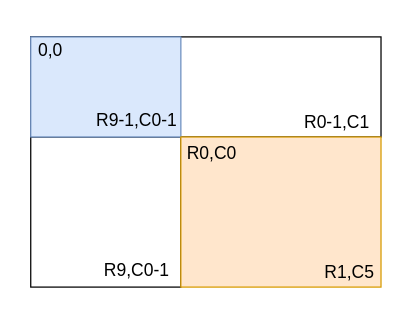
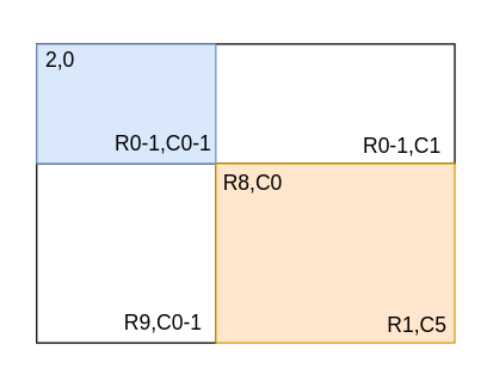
- <mxCell id="6" value="0,0" style="text;html=1;strokeColor=none;fillColor=none;align=center;verticalAlign=middle;whiteSpace=wrap;rounded=0;fontSize=14;" vertex="1" parent="1"><mxGeometry x="20" y="20" width="40" height="40" as="geometry" /></mxCell>
+ <mxCell id="6" value="2,0" style="text;html=1;strokeColor=none;fillColor=none;align=center;verticalAlign=middle;whiteSpace=wrap;rounded=0;fontSize=14;" vertex="1" parent="1"><mxGeometry x="20" y="20" width="40" height="40" as="geometry" /></mxCell>
- <mxCell id="7" value="R9-1,C0-1" style="text;html=1;strokeColor=none;fillColor=none;align=center;verticalAlign=middle;whiteSpace=wrap;rounded=0;fontSize=14;" vertex="1" parent="1"><mxGeometry x="74" y="76" width="70" height="40" as="geometry" /></mxCell>
+ <mxCell id="7" value="R0-1,C0-1" style="text;html=1;strokeColor=none;fillColor=none;align=center;verticalAlign=middle;whiteSpace=wrap;rounded=0;fontSize=14;" vertex="1" parent="1"><mxGeometry x="74" y="76" width="70" height="40" as="geometry" /></mxCell>
- <mxCell id="8" value="R0,C0" style="text;html=1;strokeColor=none;fillColor=none;align=center;verticalAlign=middle;whiteSpace=wrap;rounded=0;fontSize=14;" vertex="1" parent="1"><mxGeometry x="149" y="102" width="40" height="40" as="geometry" /></mxCell>
+ <mxCell id="8" value="R8,C0" style="text;html=1;strokeColor=none;fillColor=none;align=center;verticalAlign=middle;whiteSpace=wrap;rounded=0;fontSize=14;" vertex="1" parent="1"><mxGeometry x="149" y="102" width="40" height="40" as="geometry" /></mxCell>
